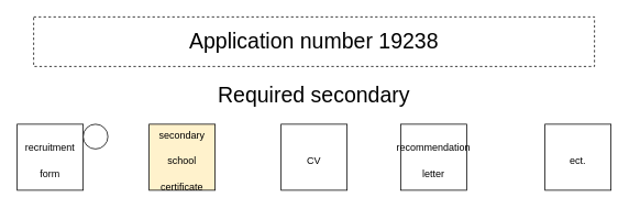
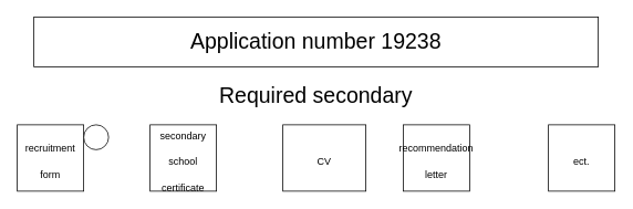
- <mxCell id="2" value="Application number 19238 " style="rounded=0;whiteSpace=wrap;html=1;fontSize=26;dashed=1;" vertex="1" parent="1"><mxGeometry x="40" y="20" width="680" height="60" as="geometry" /></mxCell>
+ <mxCell id="2" value="Application number 19238 " style="rounded=0;whiteSpace=wrap;html=1;fontSize=26;" vertex="1" parent="1"><mxGeometry x="40" y="20" width="680" height="60" as="geometry" /></mxCell>
- <mxCell id="4" value="&lt;font style=&quot;font-size: 12px&quot;&gt;secondary school certificate&lt;/font&gt;" style="whiteSpace=wrap;html=1;aspect=fixed;fontSize=26;fillColor=#fff2cc;" vertex="1" parent="1"><mxGeometry x="180" y="150" width="80" height="80" as="geometry" /></mxCell>
+ <mxCell id="4" value="&lt;font style=&quot;font-size: 12px&quot;&gt;secondary school certificate&lt;/font&gt;" style="whiteSpace=wrap;html=1;aspect=fixed;fontSize=26;" vertex="1" parent="1"><mxGeometry x="180" y="150" width="80" height="80" as="geometry" /></mxCell>
- <mxCell id="6" value="&lt;font style=&quot;font-size: 12px&quot;&gt;CV&lt;/font&gt;" style="whiteSpace=wrap;html=1;aspect=fixed;fontSize=26;" vertex="1" parent="1"><mxGeometry x="340" y="150" width="80" height="80" as="geometry" /></mxCell>
+ <mxCell id="6" value="&lt;font style=&quot;font-size: 12px&quot;&gt;CV&lt;/font&gt;" style="whiteSpace=wrap;html=1;aspect=fixed;fontSize=26;" vertex="1" parent="1"><mxGeometry x="340" y="150" width="100" height="80" as="geometry" /></mxCell>
